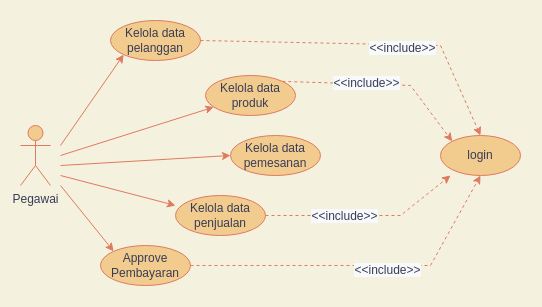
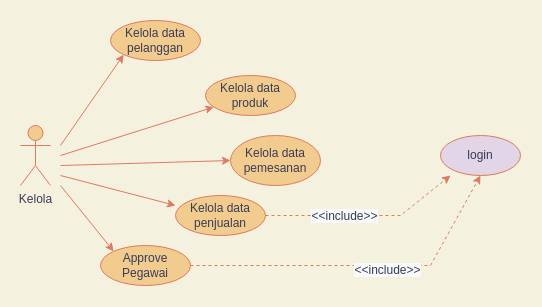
- <mxCell id="14" value="" style="endArrow=classic;html=1;rounded=0;dashed=1;strokeColor=#E07A5F;exitX=1;exitY=0.5;exitDx=0;exitDy=0;entryX=0.5;entryY=0;entryDx=0;entryDy=0;labelBackgroundColor=#F4F1DE;fontColor=#393C56;" edge="1" parent="1" source="5" target="3"><mxGeometry width="50" height="50" relative="1" as="geometry"><mxPoint x="310" y="75" as="sourcePoint" /><mxPoint x="360" y="25" as="targetPoint" /><Array as="points"><mxPoint x="440" y="45" /></Array></mxGeometry></mxCell>
- <mxCell id="15" value="&lt;span style=&quot;font-size: 12px; background-color: rgb(248, 249, 250);&quot;&gt;&amp;lt;&amp;lt;include&amp;gt;&amp;gt;&lt;/span&gt;" style="edgeLabel;html=1;align=center;verticalAlign=middle;resizable=0;points=[];labelBackgroundColor=#F4F1DE;fontColor=#393C56;" vertex="1" connectable="0" parent="14"><mxGeometry x="0.522" relative="1" as="geometry"><mxPoint x="-46" y="-14" as="offset" /></mxGeometry></mxCell>
- <mxCell id="16" value="" style="endArrow=classic;html=1;rounded=0;dashed=1;strokeColor=#E07A5F;exitX=1;exitY=0;exitDx=0;exitDy=0;entryX=0;entryY=0;entryDx=0;entryDy=0;labelBackgroundColor=#F4F1DE;fontColor=#393C56;" edge="1" parent="1" source="4" target="3"><mxGeometry width="50" height="50" relative="1" as="geometry"><mxPoint x="310" y="75" as="sourcePoint" /><mxPoint x="360" y="25" as="targetPoint" /><Array as="points"><mxPoint x="410" y="85" /></Array></mxGeometry></mxCell>
- <mxCell id="17" value="&lt;span style=&quot;font-size: 12px; background-color: rgb(248, 249, 250);&quot;&gt;&amp;lt;&amp;lt;include&amp;gt;&amp;gt;&lt;/span&gt;" style="edgeLabel;html=1;align=center;verticalAlign=middle;resizable=0;points=[];labelBackgroundColor=#F4F1DE;fontColor=#393C56;" vertex="1" connectable="0" parent="16"><mxGeometry x="0.124" y="2" relative="1" as="geometry"><mxPoint x="-27" as="offset" /></mxGeometry></mxCell>
- <mxCell id="6" value="Kelola data pemesanan" style="ellipse;whiteSpace=wrap;html=1;fillColor=#F2CC8F;strokeColor=#E07A5F;fontColor=#393C56;" vertex="1" parent="1"><mxGeometry x="230" y="135" width="90" height="40" as="geometry" /></mxCell>
+ <mxCell id="6" value="Kelola data pemesanan" style="ellipse;whiteSpace=wrap;html=1;fillColor=#F2CC8F;strokeColor=#E07A5F;fontColor=#393C56;" vertex="1" parent="1"><mxGeometry x="230" y="135" width="90" height="50" as="geometry" /></mxCell>
- <mxCell id="3" value="login" style="ellipse;whiteSpace=wrap;html=1;fillColor=#F2CC8F;strokeColor=#E07A5F;fontColor=#393C56;" vertex="1" parent="1"><mxGeometry x="440" y="135" width="80" height="40" as="geometry" /></mxCell>
+ <mxCell id="3" value="login" style="ellipse;whiteSpace=wrap;html=1;fillColor=#e1d5e7;strokeColor=#E07A5F;fontColor=#393C56;" vertex="1" parent="1"><mxGeometry x="440" y="135" width="80" height="40" as="geometry" /></mxCell>
- <mxCell id="2" value="Pegawai&lt;br&gt;" style="shape=umlActor;verticalLabelPosition=bottom;verticalAlign=top;html=1;outlineConnect=0;fillColor=#F2CC8F;strokeColor=#E07A5F;fontColor=#393C56;" vertex="1" parent="1"><mxGeometry x="20" y="125" width="30" height="60" as="geometry" /></mxCell>
+ <mxCell id="2" value="Kelola&lt;br&gt;" style="shape=umlActor;verticalLabelPosition=bottom;verticalAlign=top;html=1;outlineConnect=0;fillColor=#F2CC8F;strokeColor=#E07A5F;fontColor=#393C56;" vertex="1" parent="1"><mxGeometry x="20" y="125" width="30" height="60" as="geometry" /></mxCell>
- <mxCell id="8" value="Approve Pembayaran" style="ellipse;whiteSpace=wrap;html=1;fillColor=#F2CC8F;strokeColor=#E07A5F;fontColor=#393C56;" vertex="1" parent="1"><mxGeometry x="100" y="245" width="90" height="40" as="geometry" /></mxCell>
+ <mxCell id="8" value="Approve Pegawai" style="ellipse;whiteSpace=wrap;html=1;fillColor=#F2CC8F;strokeColor=#E07A5F;fontColor=#393C56;" vertex="1" parent="1"><mxGeometry x="100" y="245" width="90" height="40" as="geometry" /></mxCell>
